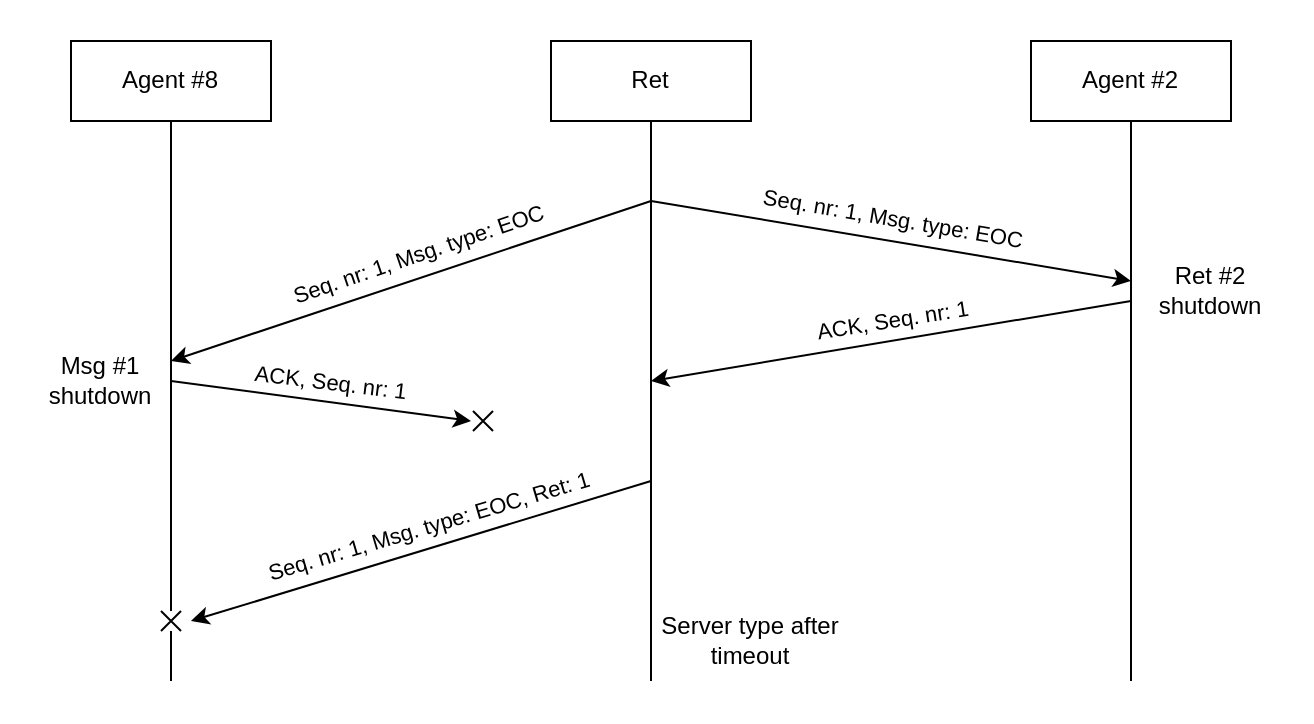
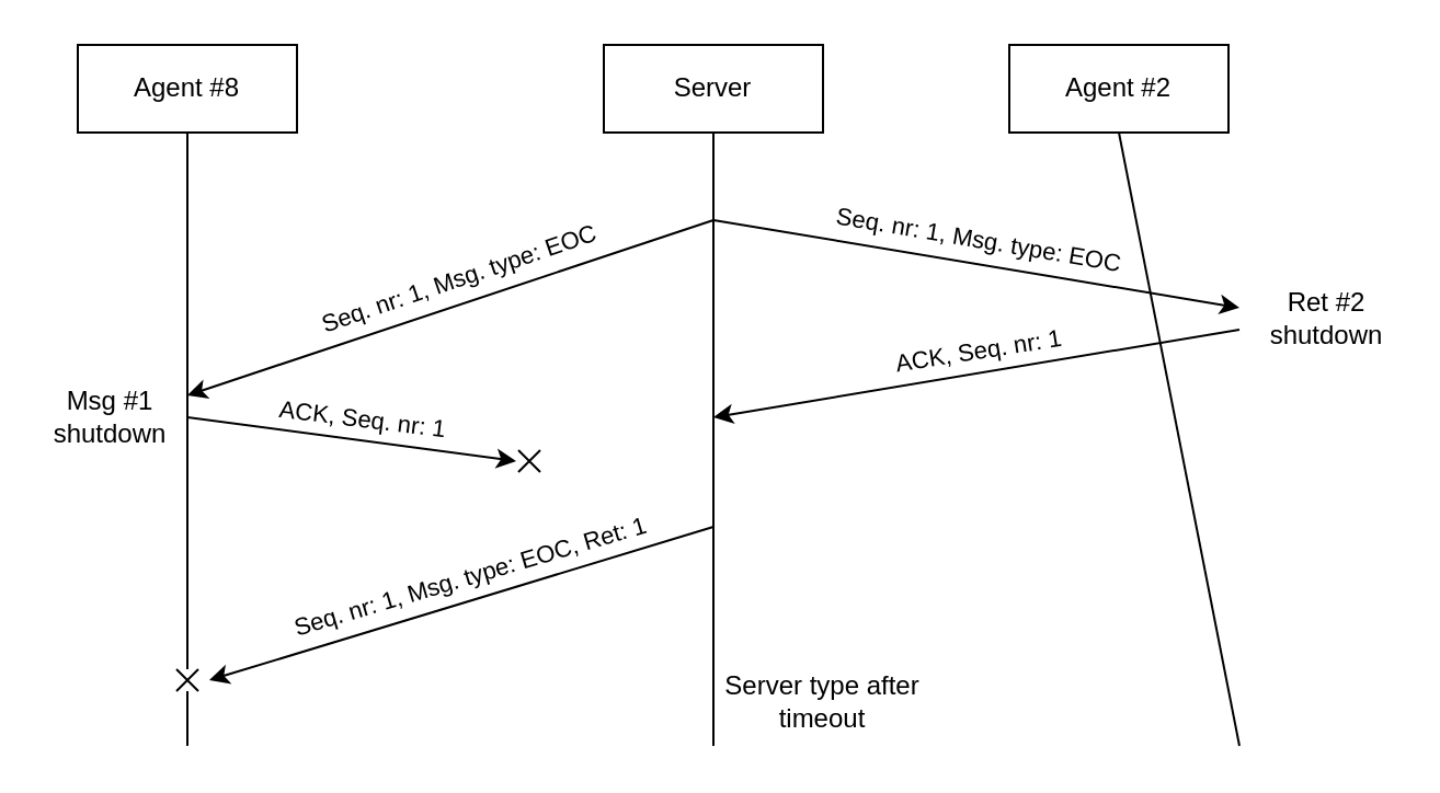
- <mxCell id="5" value="Ret" style="rounded=0;whiteSpace=wrap;html=1;" vertex="1" parent="1"><mxGeometry x="275" y="20" width="100" height="40" as="geometry" /></mxCell>
+ <mxCell id="5" value="Server" style="rounded=0;whiteSpace=wrap;html=1;" vertex="1" parent="1"><mxGeometry x="275" y="20" width="100" height="40" as="geometry" /></mxCell>
- <mxCell id="10" value="Agent #2" style="rounded=0;whiteSpace=wrap;html=1;" vertex="1" parent="1"><mxGeometry x="515" y="20" width="100" height="40" as="geometry" /></mxCell>
+ <mxCell id="10" value="Agent #2" style="rounded=0;whiteSpace=wrap;html=1;" vertex="1" parent="1"><mxGeometry x="460" y="20" width="100" height="40" as="geometry" /></mxCell>
